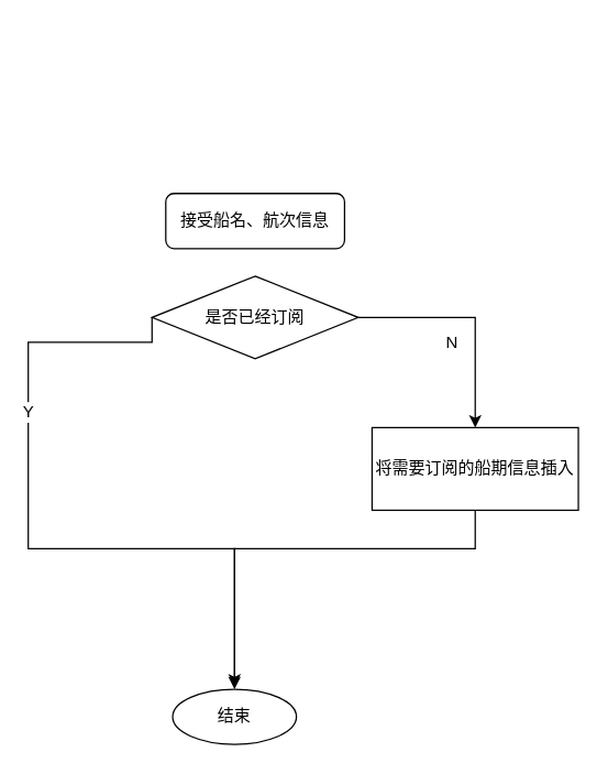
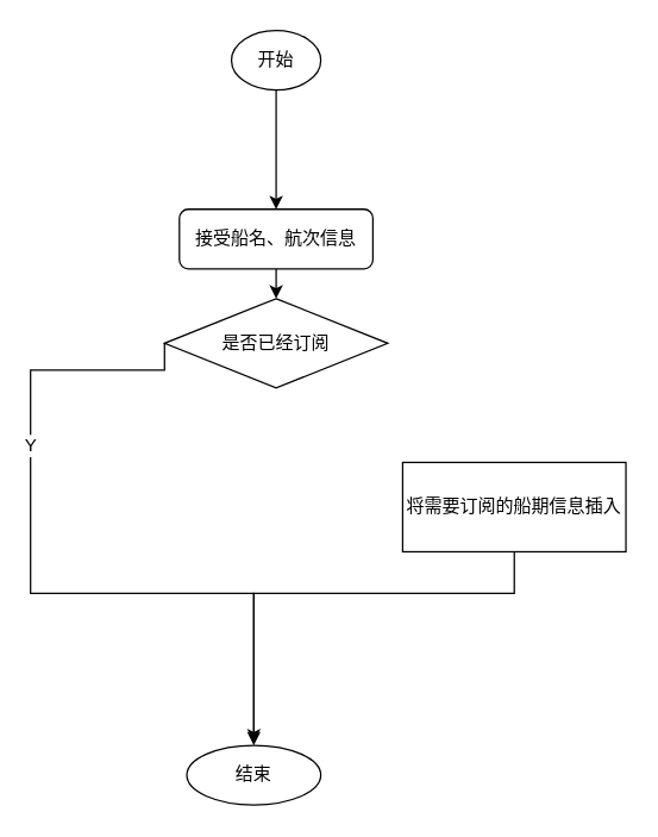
+ <mxCell id="3" value="开始" style="ellipse;whiteSpace=wrap;html=1;" vertex="1" parent="1"><mxGeometry x="155" y="20" width="60" height="40" as="geometry" /></mxCell>
+ <mxCell id="2" style="edgeStyle=orthogonalEdgeStyle;rounded=0;orthogonalLoop=1;jettySize=auto;html=1;exitX=0.5;exitY=1;exitDx=0;exitDy=0;entryX=0.5;entryY=0;entryDx=0;entryDy=0;" edge="1" parent="1" source="3" target="5"><mxGeometry relative="1" as="geometry" /></mxCell>
+ <mxCell id="4" style="edgeStyle=orthogonalEdgeStyle;rounded=0;orthogonalLoop=1;jettySize=auto;html=1;exitX=0.5;exitY=1;exitDx=0;exitDy=0;entryX=0.5;entryY=0;entryDx=0;entryDy=0;" edge="1" parent="1" source="5" target="10"><mxGeometry relative="1" as="geometry" /></mxCell>
- <mxCell id="8" style="edgeStyle=orthogonalEdgeStyle;rounded=0;orthogonalLoop=1;jettySize=auto;html=1;exitX=1;exitY=0.5;exitDx=0;exitDy=0;entryX=0.5;entryY=0;entryDx=0;entryDy=0;" edge="1" parent="1" source="10" target="13"><mxGeometry relative="1" as="geometry" /></mxCell>
- <mxCell id="9" value="N" style="text;html=1;resizable=0;points=[];align=center;verticalAlign=middle;labelBackgroundColor=#ffffff;" vertex="1" connectable="0" parent="8"><mxGeometry x="-0.183" y="-18" relative="1" as="geometry"><mxPoint as="offset" /></mxGeometry></mxCell>
